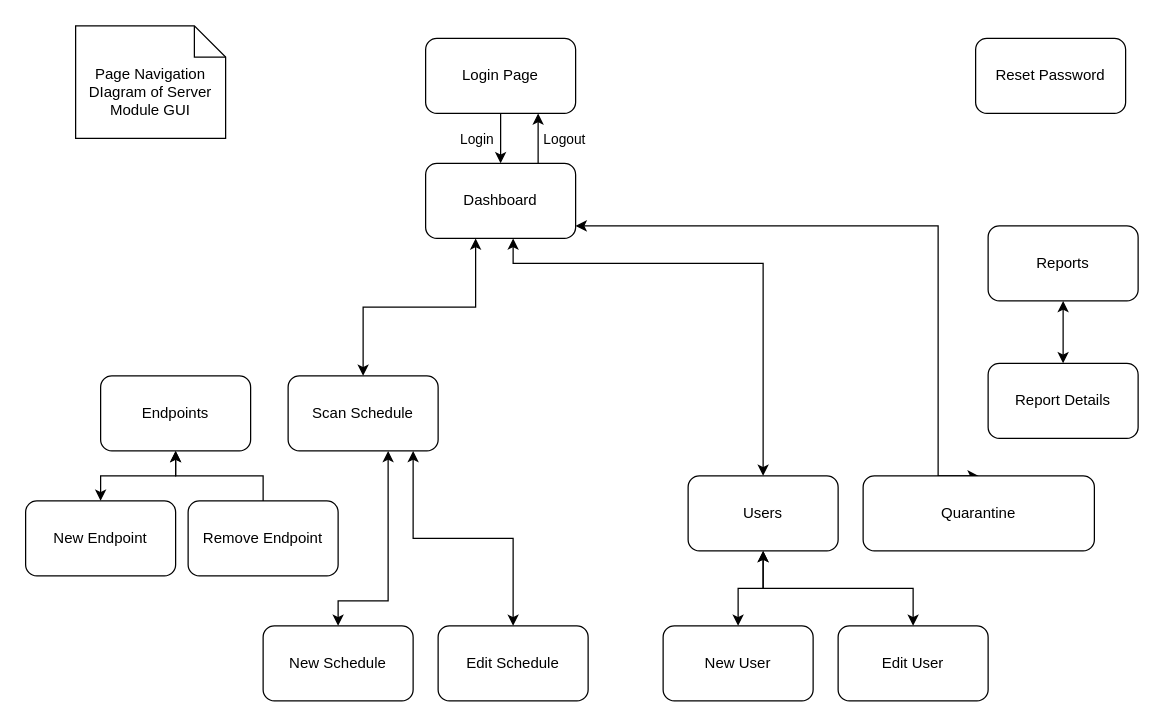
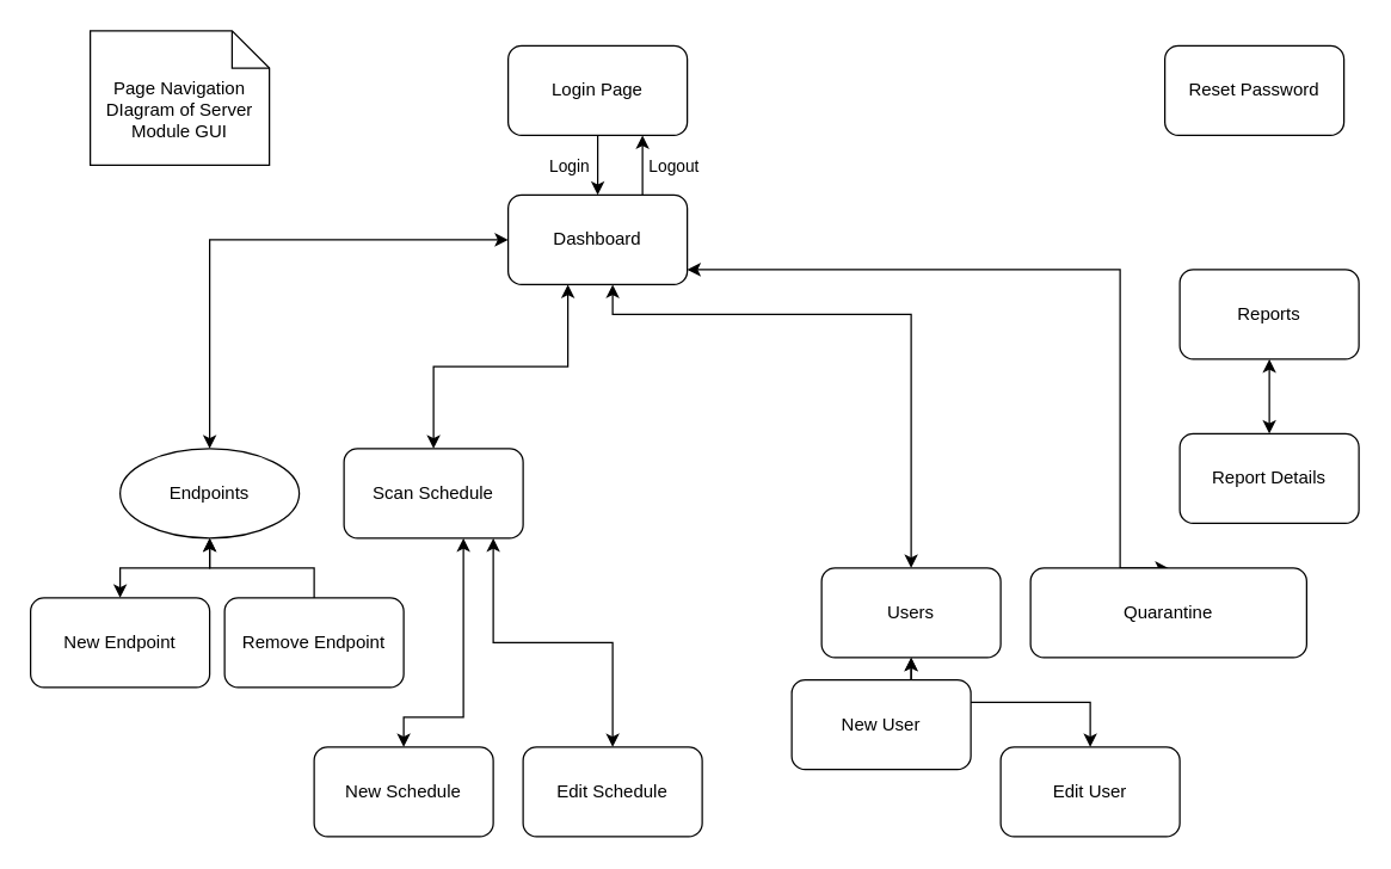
+ <mxCell id="6" style="edgeStyle=orthogonalEdgeStyle;rounded=0;orthogonalLoop=1;jettySize=auto;html=1;entryX=0.5;entryY=0;entryDx=0;entryDy=0;startArrow=classic;startFill=1;" edge="1" parent="1" source="12" target="15"><mxGeometry relative="1" as="geometry" /></mxCell>
- <mxCell id="15" value="Endpoints" style="rounded=1;whiteSpace=wrap;html=1;" vertex="1" parent="1"><mxGeometry x="80" y="300" width="120" height="60" as="geometry" /></mxCell>
+ <mxCell id="15" value="Endpoints" style="ellipse;whiteSpace=wrap;html=1;" vertex="1" parent="1"><mxGeometry x="80" y="300" width="120" height="60" as="geometry" /></mxCell>
- <mxCell id="30" value="New User" style="rounded=1;whiteSpace=wrap;html=1;" vertex="1" parent="1"><mxGeometry x="530" y="500" width="120" height="60" as="geometry" /></mxCell>
+ <mxCell id="30" value="New User" style="rounded=1;whiteSpace=wrap;html=1;" vertex="1" parent="1"><mxGeometry x="530" y="455" width="120" height="60" as="geometry" /></mxCell>
